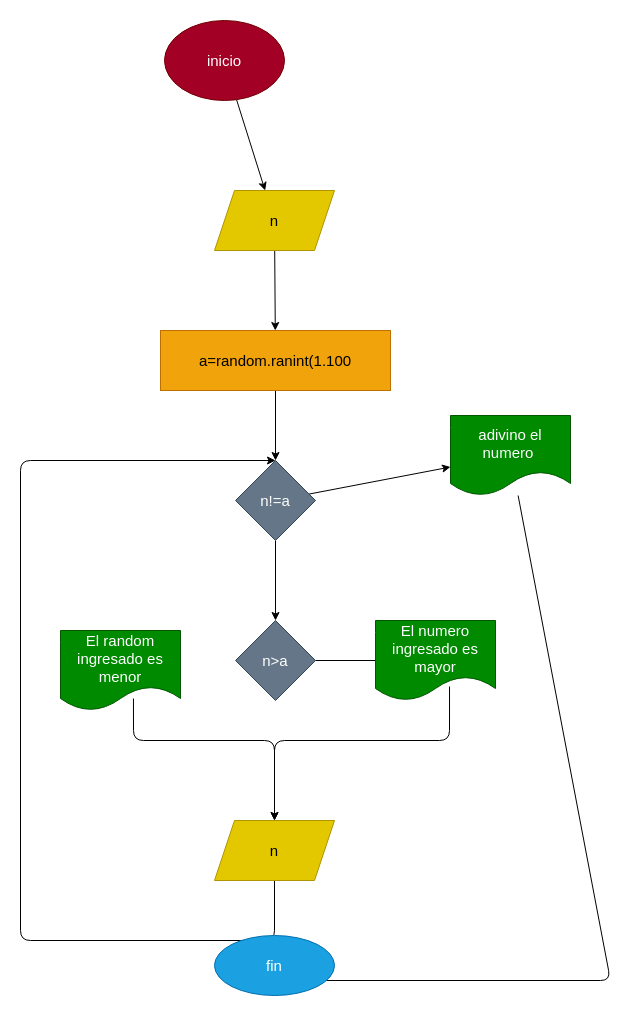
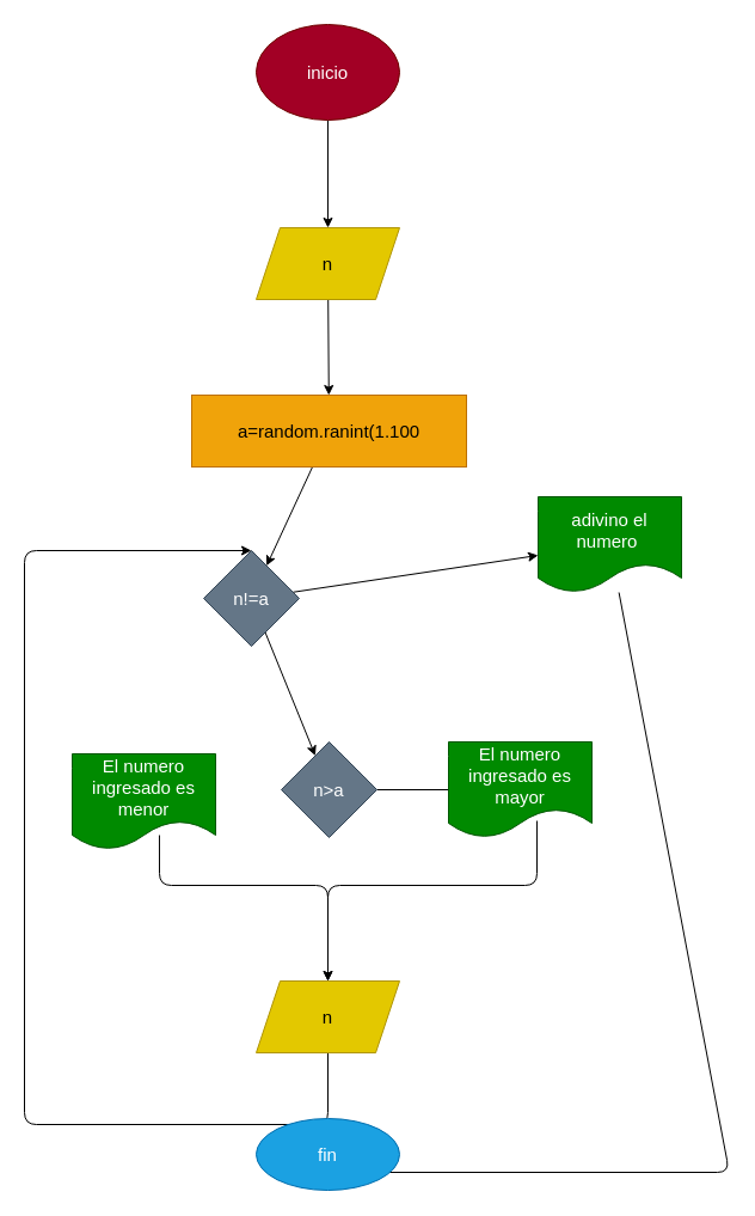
- <mxCell id="3" value="inicio" style="ellipse;whiteSpace=wrap;html=1;fontSize=15;fillColor=#a20025;fontColor=#ffffff;strokeColor=#6F0000;" vertex="1" parent="1"><mxGeometry x="164" y="20" width="120" height="80" as="geometry" /></mxCell>
+ <mxCell id="3" value="inicio" style="ellipse;whiteSpace=wrap;html=1;fontSize=15;fillColor=#a20025;fontColor=#ffffff;strokeColor=#6F0000;" vertex="1" parent="1"><mxGeometry x="214" y="20" width="120" height="80" as="geometry" /></mxCell>
- <mxCell id="10" value="n!=a" style="rhombus;whiteSpace=wrap;html=1;fontSize=15;fillColor=#647687;fontColor=#ffffff;strokeColor=#314354;" vertex="1" parent="1"><mxGeometry x="235" y="460" width="80" height="80" as="geometry" /></mxCell>
+ <mxCell id="10" value="n!=a" style="rhombus;whiteSpace=wrap;html=1;fontSize=15;fillColor=#647687;fontColor=#ffffff;strokeColor=#314354;" vertex="1" parent="1"><mxGeometry x="170" y="460" width="80" height="80" as="geometry" /></mxCell>
- <mxCell id="16" value="El random ingresado es menor" style="shape=document;whiteSpace=wrap;html=1;boundedLbl=1;fontSize=15;fillColor=#008a00;fontColor=#ffffff;strokeColor=#005700;" vertex="1" parent="1"><mxGeometry x="60" y="630" width="120" height="80" as="geometry" /></mxCell>
+ <mxCell id="16" value="El numero ingresado es menor" style="shape=document;whiteSpace=wrap;html=1;boundedLbl=1;fontSize=15;fillColor=#008a00;fontColor=#ffffff;strokeColor=#005700;" vertex="1" parent="1"><mxGeometry x="60" y="630" width="120" height="80" as="geometry" /></mxCell>
